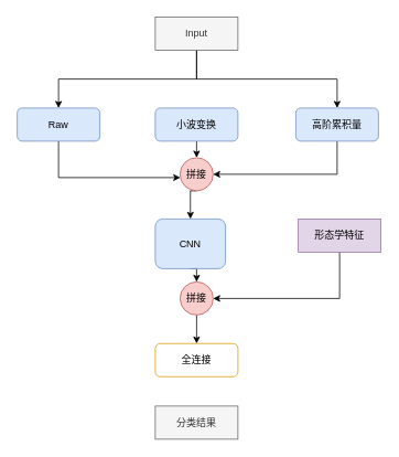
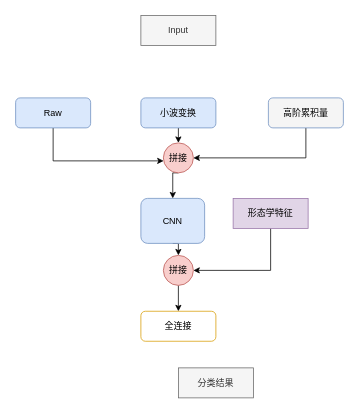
- <mxCell id="6" style="edgeStyle=orthogonalEdgeStyle;rounded=0;orthogonalLoop=1;jettySize=auto;html=1;exitX=0.5;exitY=1;exitDx=0;exitDy=0;entryX=0.5;entryY=0;entryDx=0;entryDy=0;" parent="1" source="8" target="3" edge="1"><mxGeometry relative="1" as="geometry" /></mxCell>
- <mxCell id="7" style="edgeStyle=orthogonalEdgeStyle;rounded=0;orthogonalLoop=1;jettySize=auto;html=1;exitX=0.5;exitY=1;exitDx=0;exitDy=0;" parent="1" source="8" target="5" edge="1"><mxGeometry relative="1" as="geometry" /></mxCell>
- <mxCell id="5" value="高阶累积量" style="rounded=1;whiteSpace=wrap;html=1;fillColor=#dae8fc;strokeColor=#6c8ebf;" parent="1" vertex="1"><mxGeometry x="357" y="130" width="100" height="40" as="geometry" /></mxCell>
+ <mxCell id="5" value="高阶累积量" style="rounded=1;whiteSpace=wrap;html=1;fillColor=#f5f5f5;strokeColor=#6c8ebf;" parent="1" vertex="1"><mxGeometry x="357" y="130" width="100" height="40" as="geometry" /></mxCell>
- <mxCell id="18" value="形态学特征" style="rounded=0;whiteSpace=wrap;html=1;fillColor=#e1d5e7;strokeColor=#9673a6;" parent="1" vertex="1"><mxGeometry x="360" y="264" width="100" height="40" as="geometry" /></mxCell>
+ <mxCell id="18" value="形态学特征" style="rounded=0;whiteSpace=wrap;html=1;fillColor=#e1d5e7;strokeColor=#9673a6;" parent="1" vertex="1"><mxGeometry x="310" y="264" width="100" height="40" as="geometry" /></mxCell>
- <mxCell id="19" value="分类结果" style="rounded=0;whiteSpace=wrap;html=1;fillColor=#f5f5f5;strokeColor=#666666;fontColor=#333333;" parent="1" vertex="1"><mxGeometry x="187" y="490" width="100" height="40" as="geometry" /></mxCell>
+ <mxCell id="19" value="分类结果" style="rounded=0;whiteSpace=wrap;html=1;fillColor=#f5f5f5;strokeColor=#666666;fontColor=#333333;" parent="1" vertex="1"><mxGeometry x="237" y="490" width="100" height="40" as="geometry" /></mxCell>
